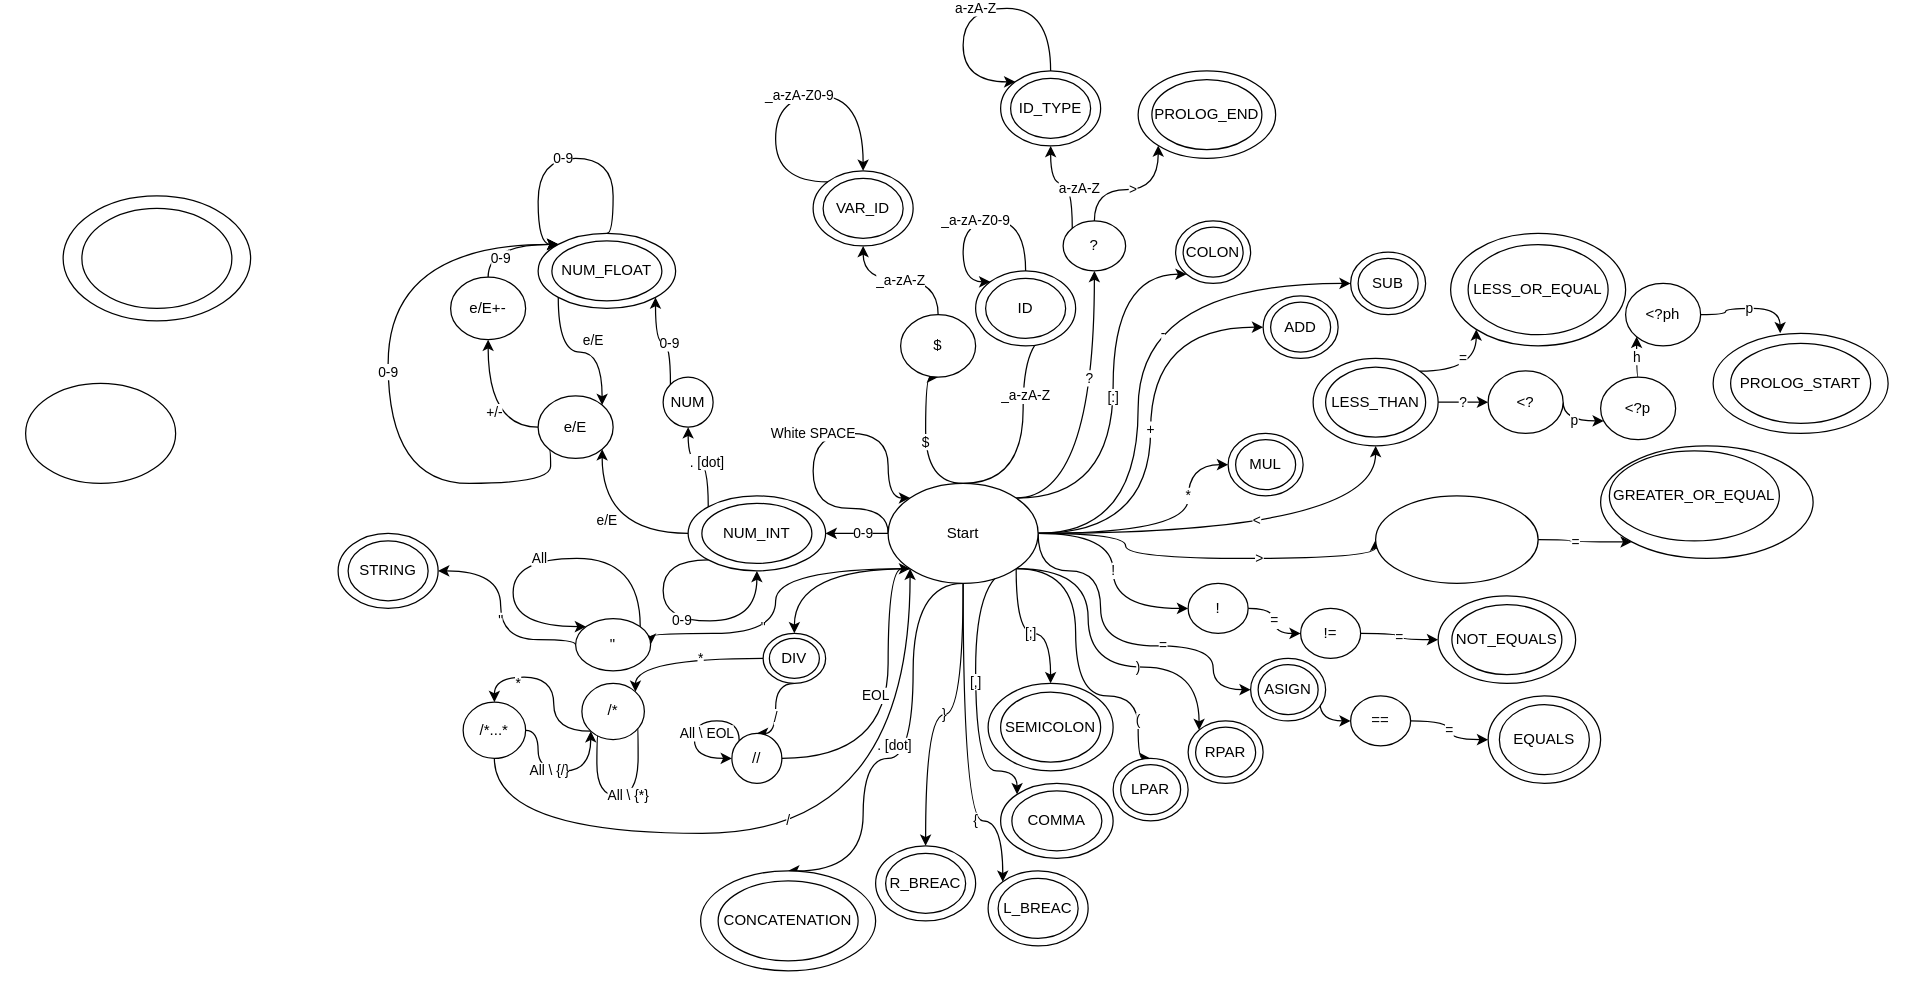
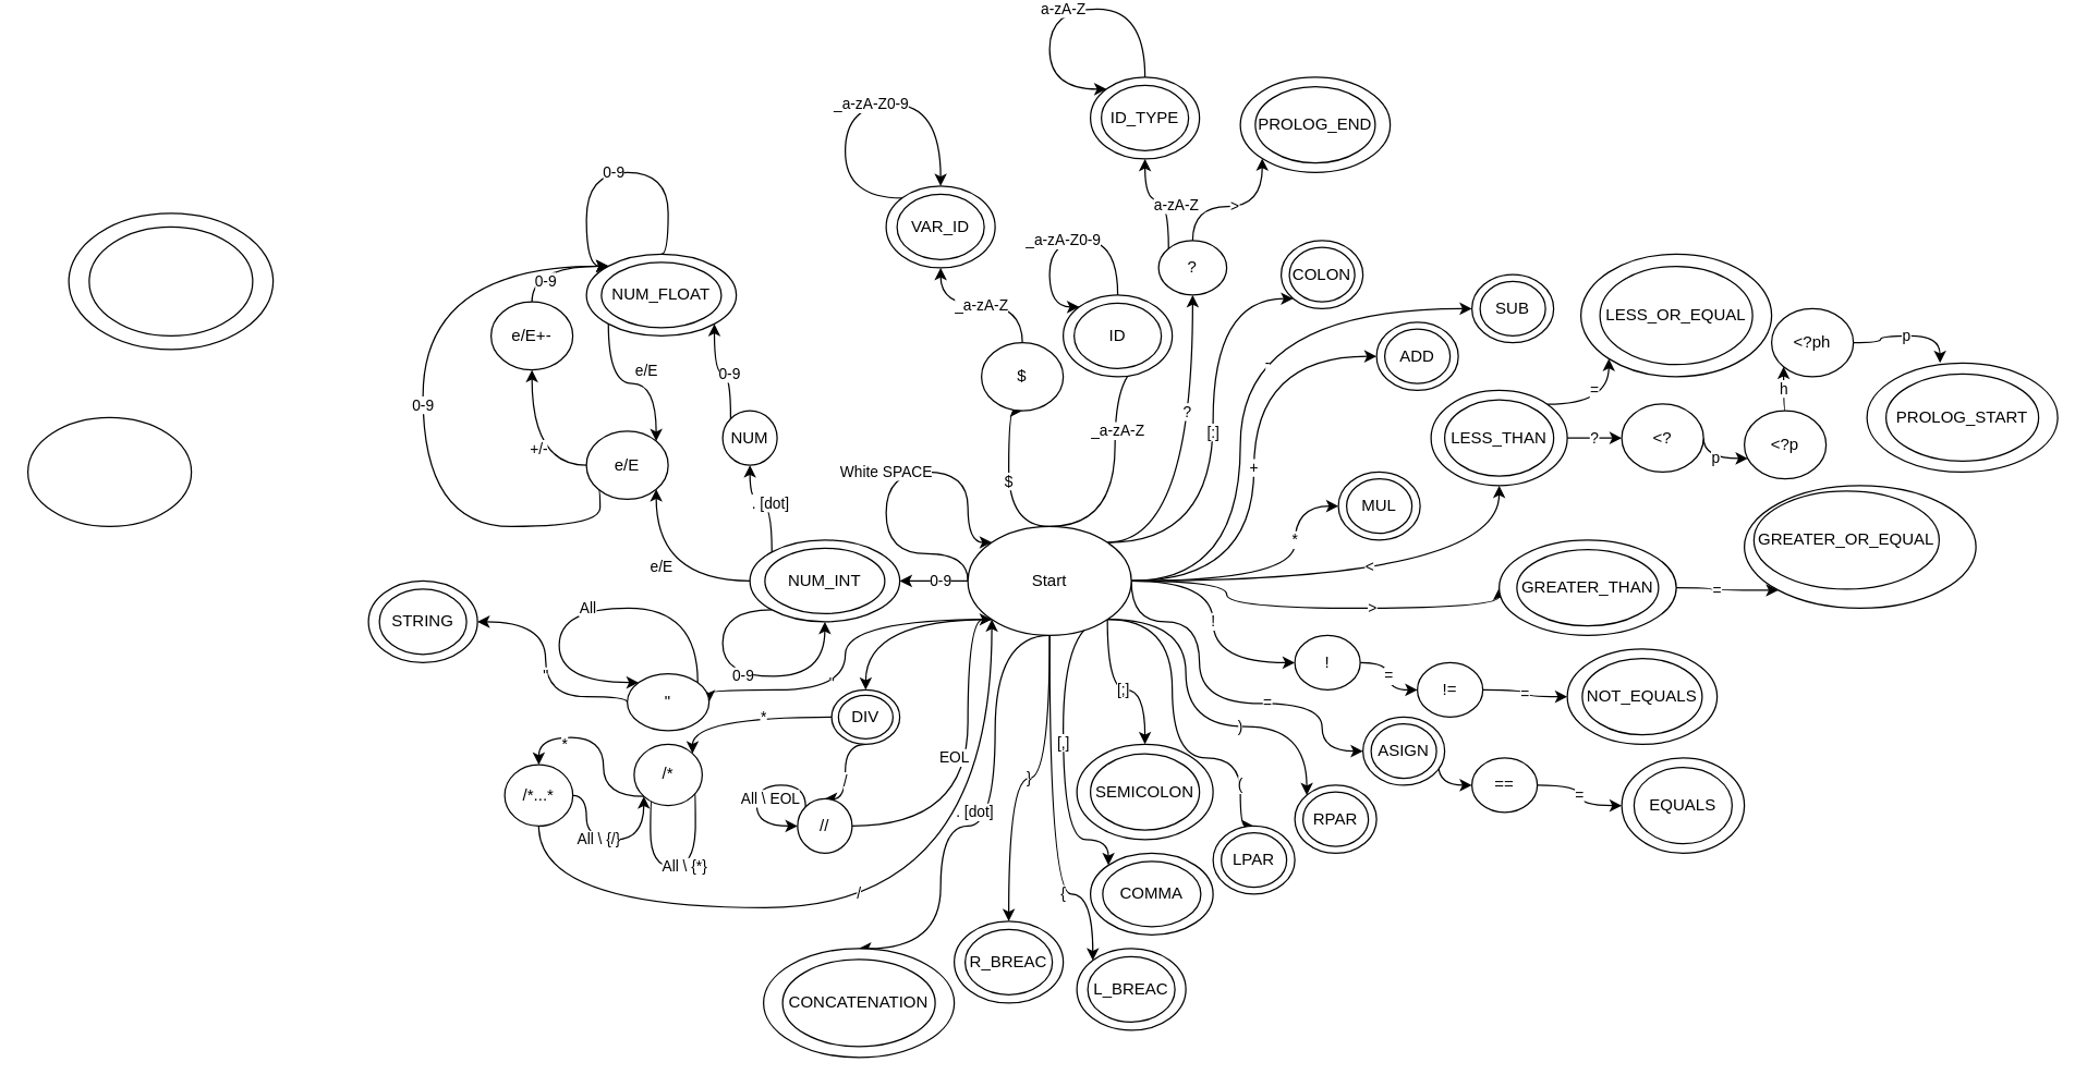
+ <mxCell id="72" value="GREATER_THAN" style="ellipse;whiteSpace=wrap;html=1;" parent="70" vertex="1"><mxGeometry x="13" y="7" width="104" height="56" as="geometry" /></mxCell>
